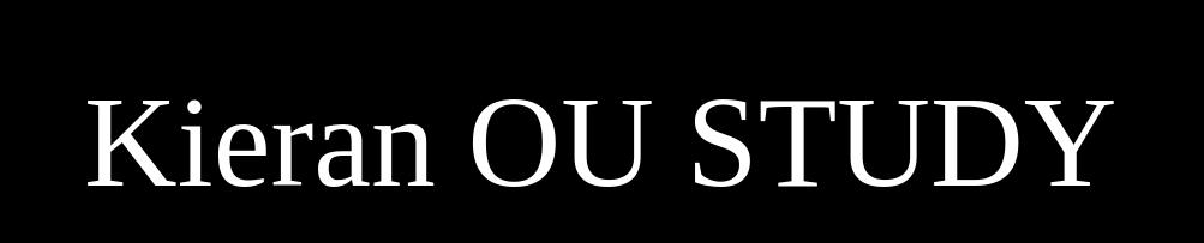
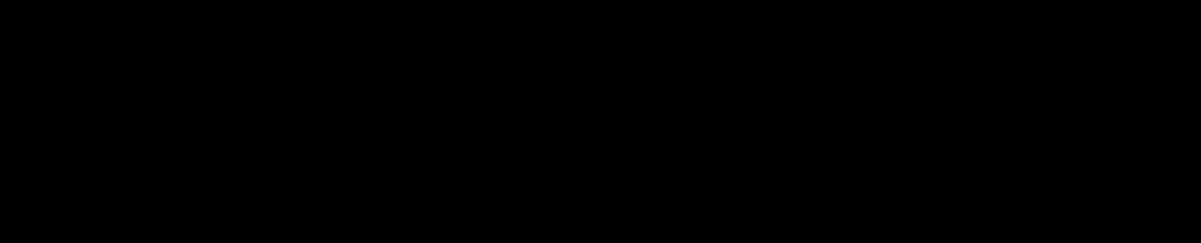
- <mxCell id="2" value="&lt;font style=&quot;font-size: 86px;&quot; face=&quot;Permanent Marker&quot;&gt;Kieran OU STUDY&lt;/font&gt;" style="text;html=1;strokeColor=none;fillColor=none;align=center;verticalAlign=middle;whiteSpace=wrap;rounded=0;fontSize=125;fontColor=#FFFFFF;labelBorderColor=none;glass=0;" parent="1" vertex="1"><mxGeometry x="20" y="20" width="760" height="120" as="geometry" /></mxCell>
